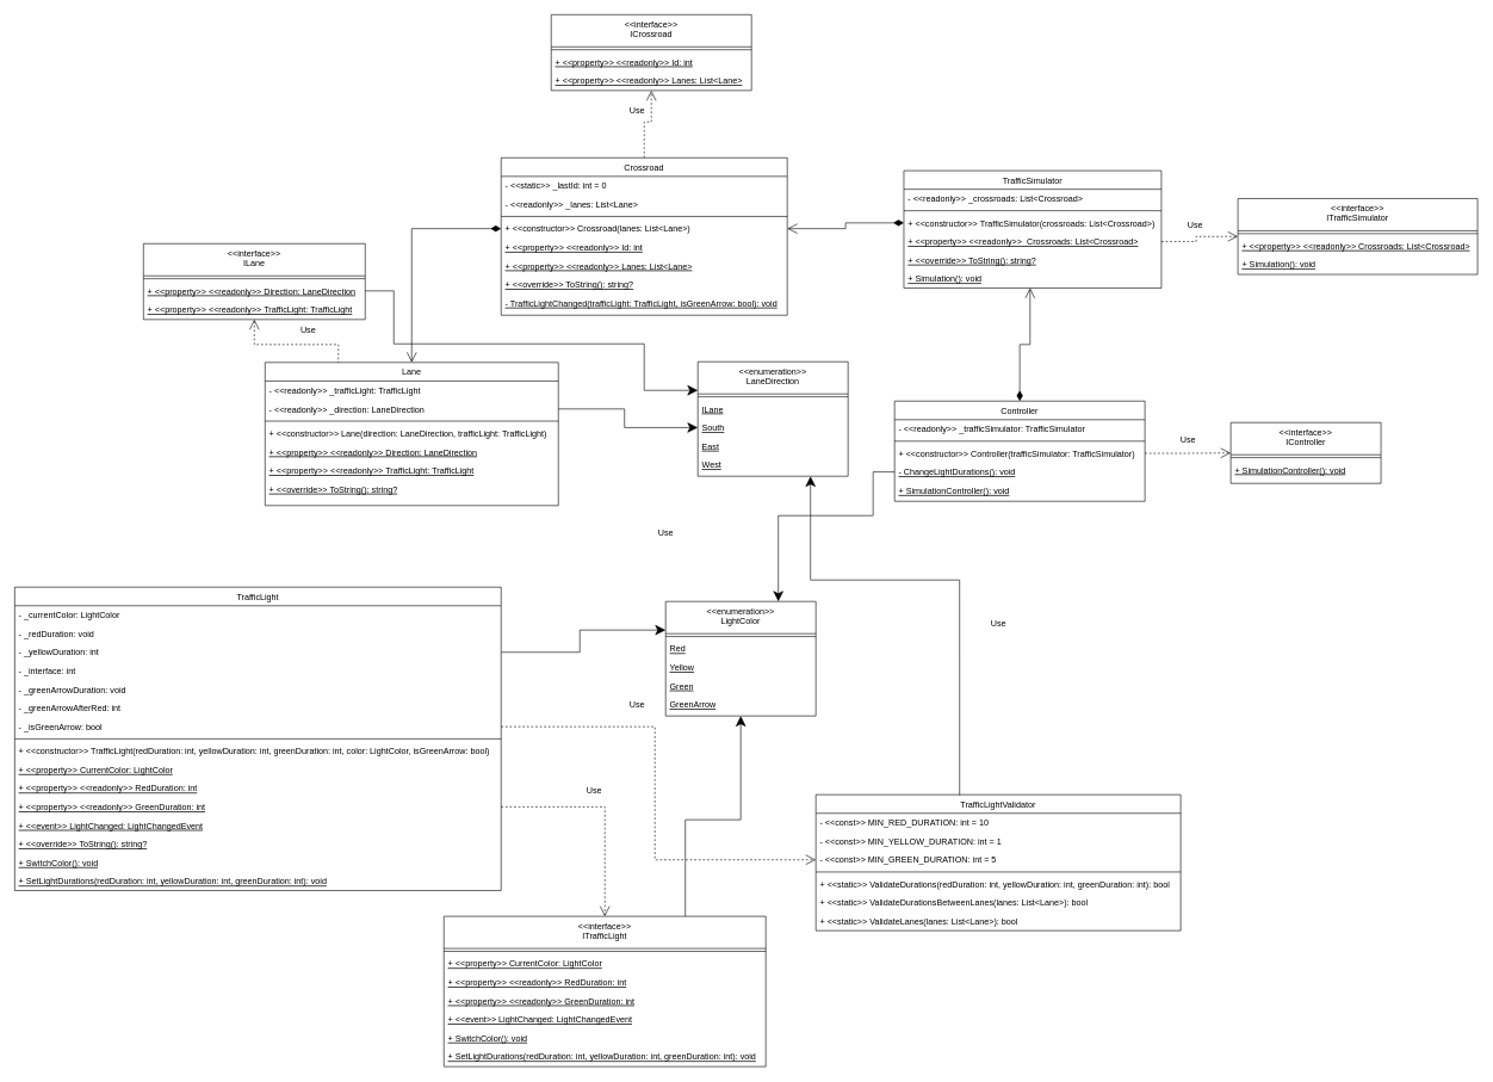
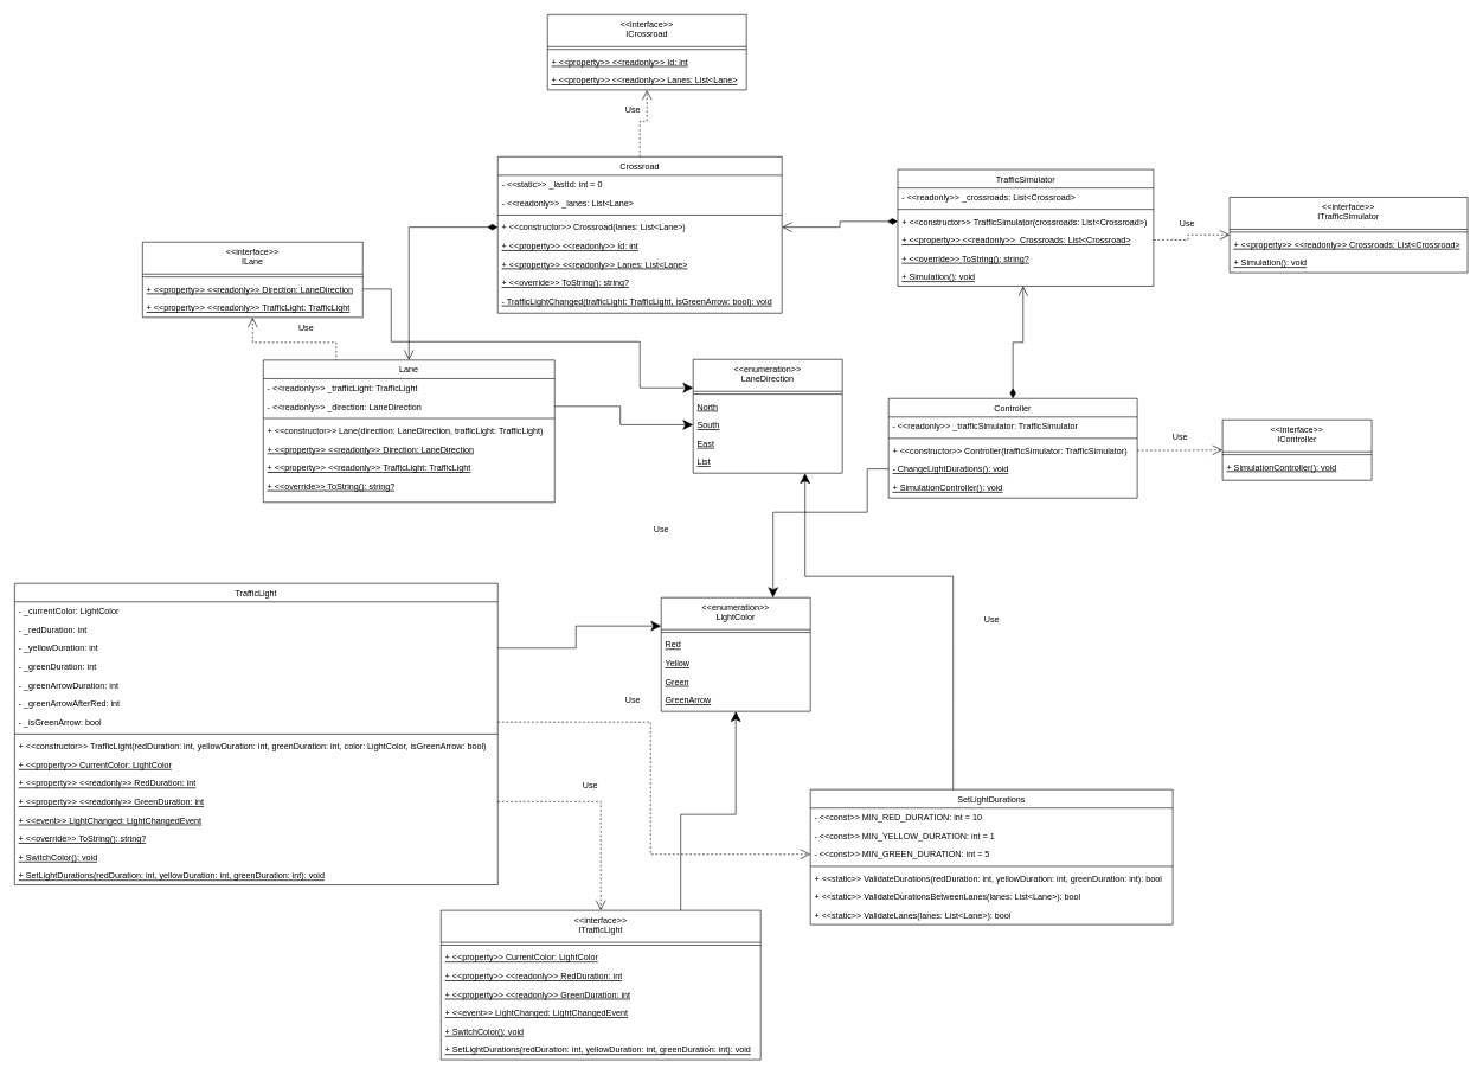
- <mxCell id="87" value="ILane" style="text;align=left;verticalAlign=top;spacingLeft=4;spacingRight=4;overflow=hidden;rotatable=0;points=[[0,0.5],[1,0.5]];portConstraint=eastwest;fontStyle=4" vertex="1" parent="85"><mxGeometry y="53" width="210" height="26" as="geometry" /></mxCell>
+ <mxCell id="87" value="North" style="text;align=left;verticalAlign=top;spacingLeft=4;spacingRight=4;overflow=hidden;rotatable=0;points=[[0,0.5],[1,0.5]];portConstraint=eastwest;fontStyle=4" vertex="1" parent="85"><mxGeometry y="53" width="210" height="26" as="geometry" /></mxCell>
- <mxCell id="90" value="West" style="text;align=left;verticalAlign=top;spacingLeft=4;spacingRight=4;overflow=hidden;rotatable=0;points=[[0,0.5],[1,0.5]];portConstraint=eastwest;fontStyle=4" vertex="1" parent="85"><mxGeometry y="131" width="210" height="26" as="geometry" /></mxCell>
+ <mxCell id="90" value="List" style="text;align=left;verticalAlign=top;spacingLeft=4;spacingRight=4;overflow=hidden;rotatable=0;points=[[0,0.5],[1,0.5]];portConstraint=eastwest;fontStyle=4" vertex="1" parent="85"><mxGeometry y="131" width="210" height="26" as="geometry" /></mxCell>
- <mxCell id="22" value="- _redDuration: void" style="text;align=left;verticalAlign=top;spacingLeft=4;spacingRight=4;overflow=hidden;rotatable=0;points=[[0,0.5],[1,0.5]];portConstraint=eastwest;rounded=0;shadow=0;html=0;" vertex="1" parent="20"><mxGeometry y="52" width="680" height="26" as="geometry" /></mxCell>
+ <mxCell id="22" value="- _redDuration: int" style="text;align=left;verticalAlign=top;spacingLeft=4;spacingRight=4;overflow=hidden;rotatable=0;points=[[0,0.5],[1,0.5]];portConstraint=eastwest;rounded=0;shadow=0;html=0;" vertex="1" parent="20"><mxGeometry y="52" width="680" height="26" as="geometry" /></mxCell>
- <mxCell id="24" value="- _interface: int" style="text;align=left;verticalAlign=top;spacingLeft=4;spacingRight=4;overflow=hidden;rotatable=0;points=[[0,0.5],[1,0.5]];portConstraint=eastwest;rounded=0;shadow=0;html=0;" vertex="1" parent="20"><mxGeometry y="104" width="680" height="26" as="geometry" /></mxCell>
+ <mxCell id="24" value="- _greenDuration: int" style="text;align=left;verticalAlign=top;spacingLeft=4;spacingRight=4;overflow=hidden;rotatable=0;points=[[0,0.5],[1,0.5]];portConstraint=eastwest;rounded=0;shadow=0;html=0;" vertex="1" parent="20"><mxGeometry y="104" width="680" height="26" as="geometry" /></mxCell>
- <mxCell id="25" value="- _greenArrowDuration: void" style="text;align=left;verticalAlign=top;spacingLeft=4;spacingRight=4;overflow=hidden;rotatable=0;points=[[0,0.5],[1,0.5]];portConstraint=eastwest;rounded=0;shadow=0;html=0;" vertex="1" parent="20"><mxGeometry y="130" width="680" height="26" as="geometry" /></mxCell>
+ <mxCell id="25" value="- _greenArrowDuration: int" style="text;align=left;verticalAlign=top;spacingLeft=4;spacingRight=4;overflow=hidden;rotatable=0;points=[[0,0.5],[1,0.5]];portConstraint=eastwest;rounded=0;shadow=0;html=0;" vertex="1" parent="20"><mxGeometry y="130" width="680" height="26" as="geometry" /></mxCell>
- <mxCell id="51" value="TrafficLightValidator" style="swimlane;fontStyle=0;align=center;verticalAlign=top;childLayout=stackLayout;horizontal=1;startSize=26;horizontalStack=0;resizeParent=1;resizeLast=0;collapsible=1;marginBottom=0;rounded=0;shadow=0;strokeWidth=1;" vertex="1" parent="1"><mxGeometry x="1140" y="1110" width="510" height="190" as="geometry"><mxRectangle x="230" y="140" width="160" height="26" as="alternateBounds" /></mxGeometry></mxCell>
+ <mxCell id="51" value="SetLightDurations" style="swimlane;fontStyle=0;align=center;verticalAlign=top;childLayout=stackLayout;horizontal=1;startSize=26;horizontalStack=0;resizeParent=1;resizeLast=0;collapsible=1;marginBottom=0;rounded=0;shadow=0;strokeWidth=1;" vertex="1" parent="1"><mxGeometry x="1140" y="1110" width="510" height="190" as="geometry"><mxRectangle x="230" y="140" width="160" height="26" as="alternateBounds" /></mxGeometry></mxCell>
